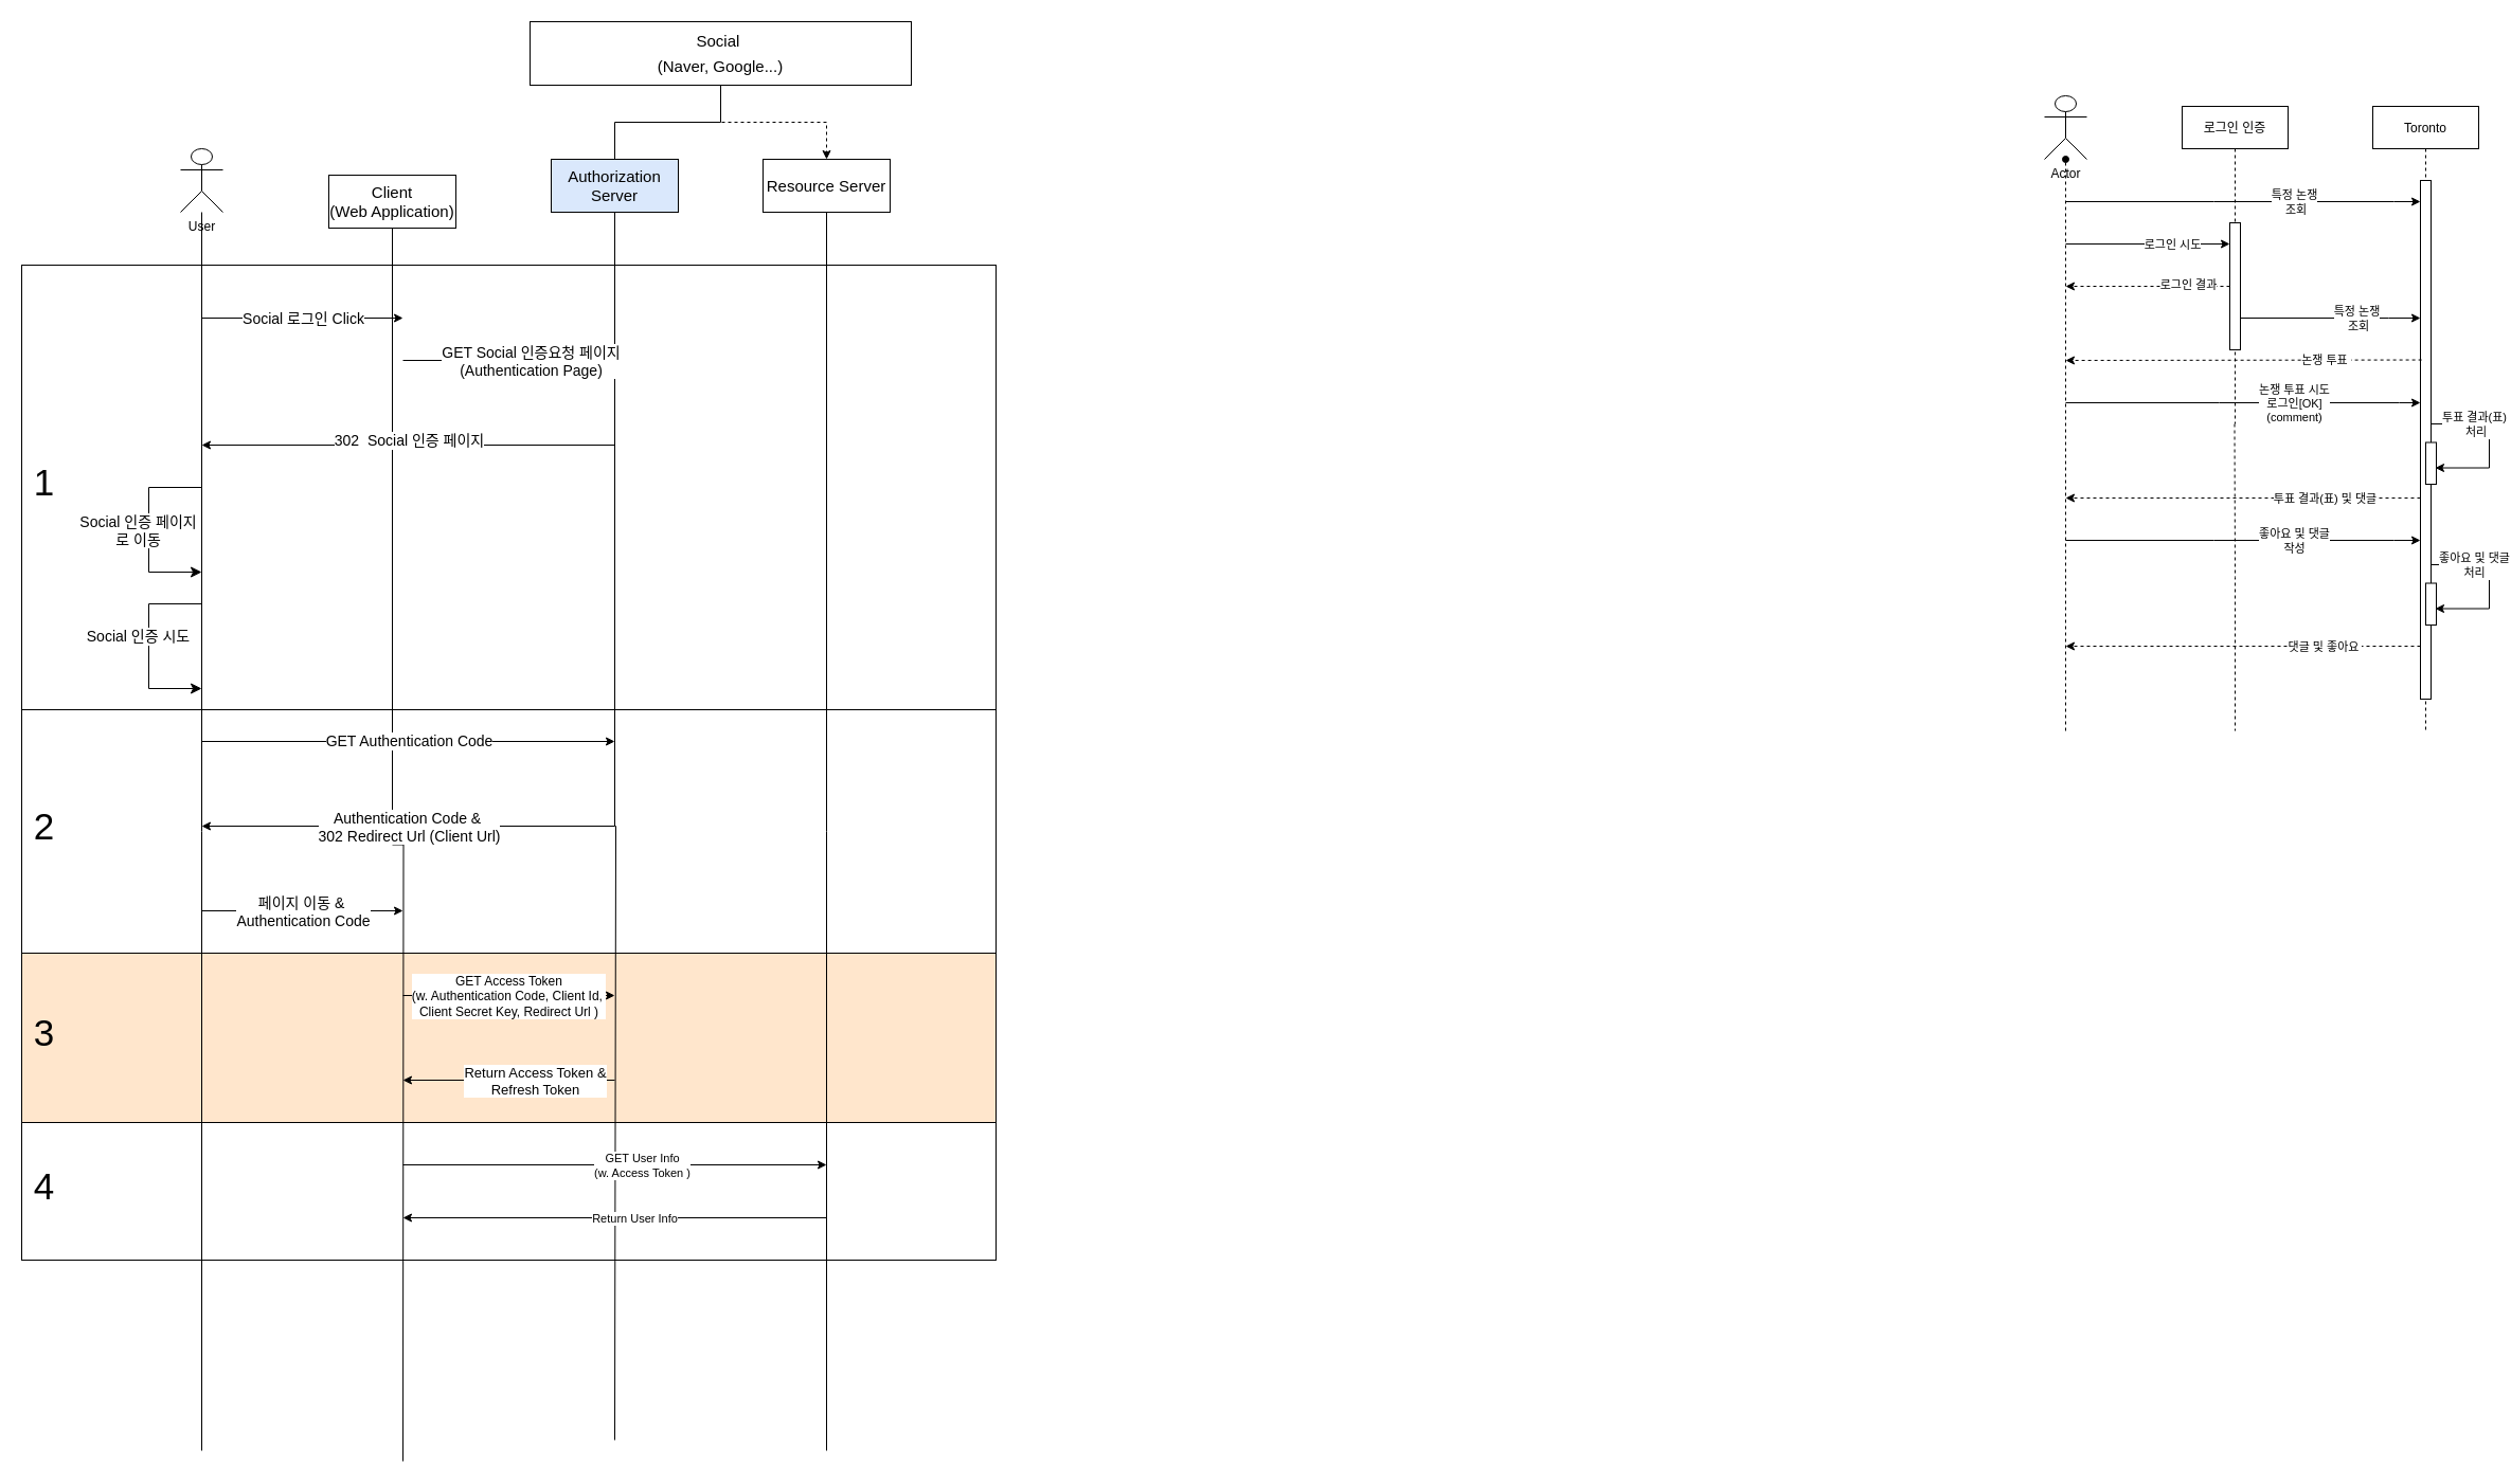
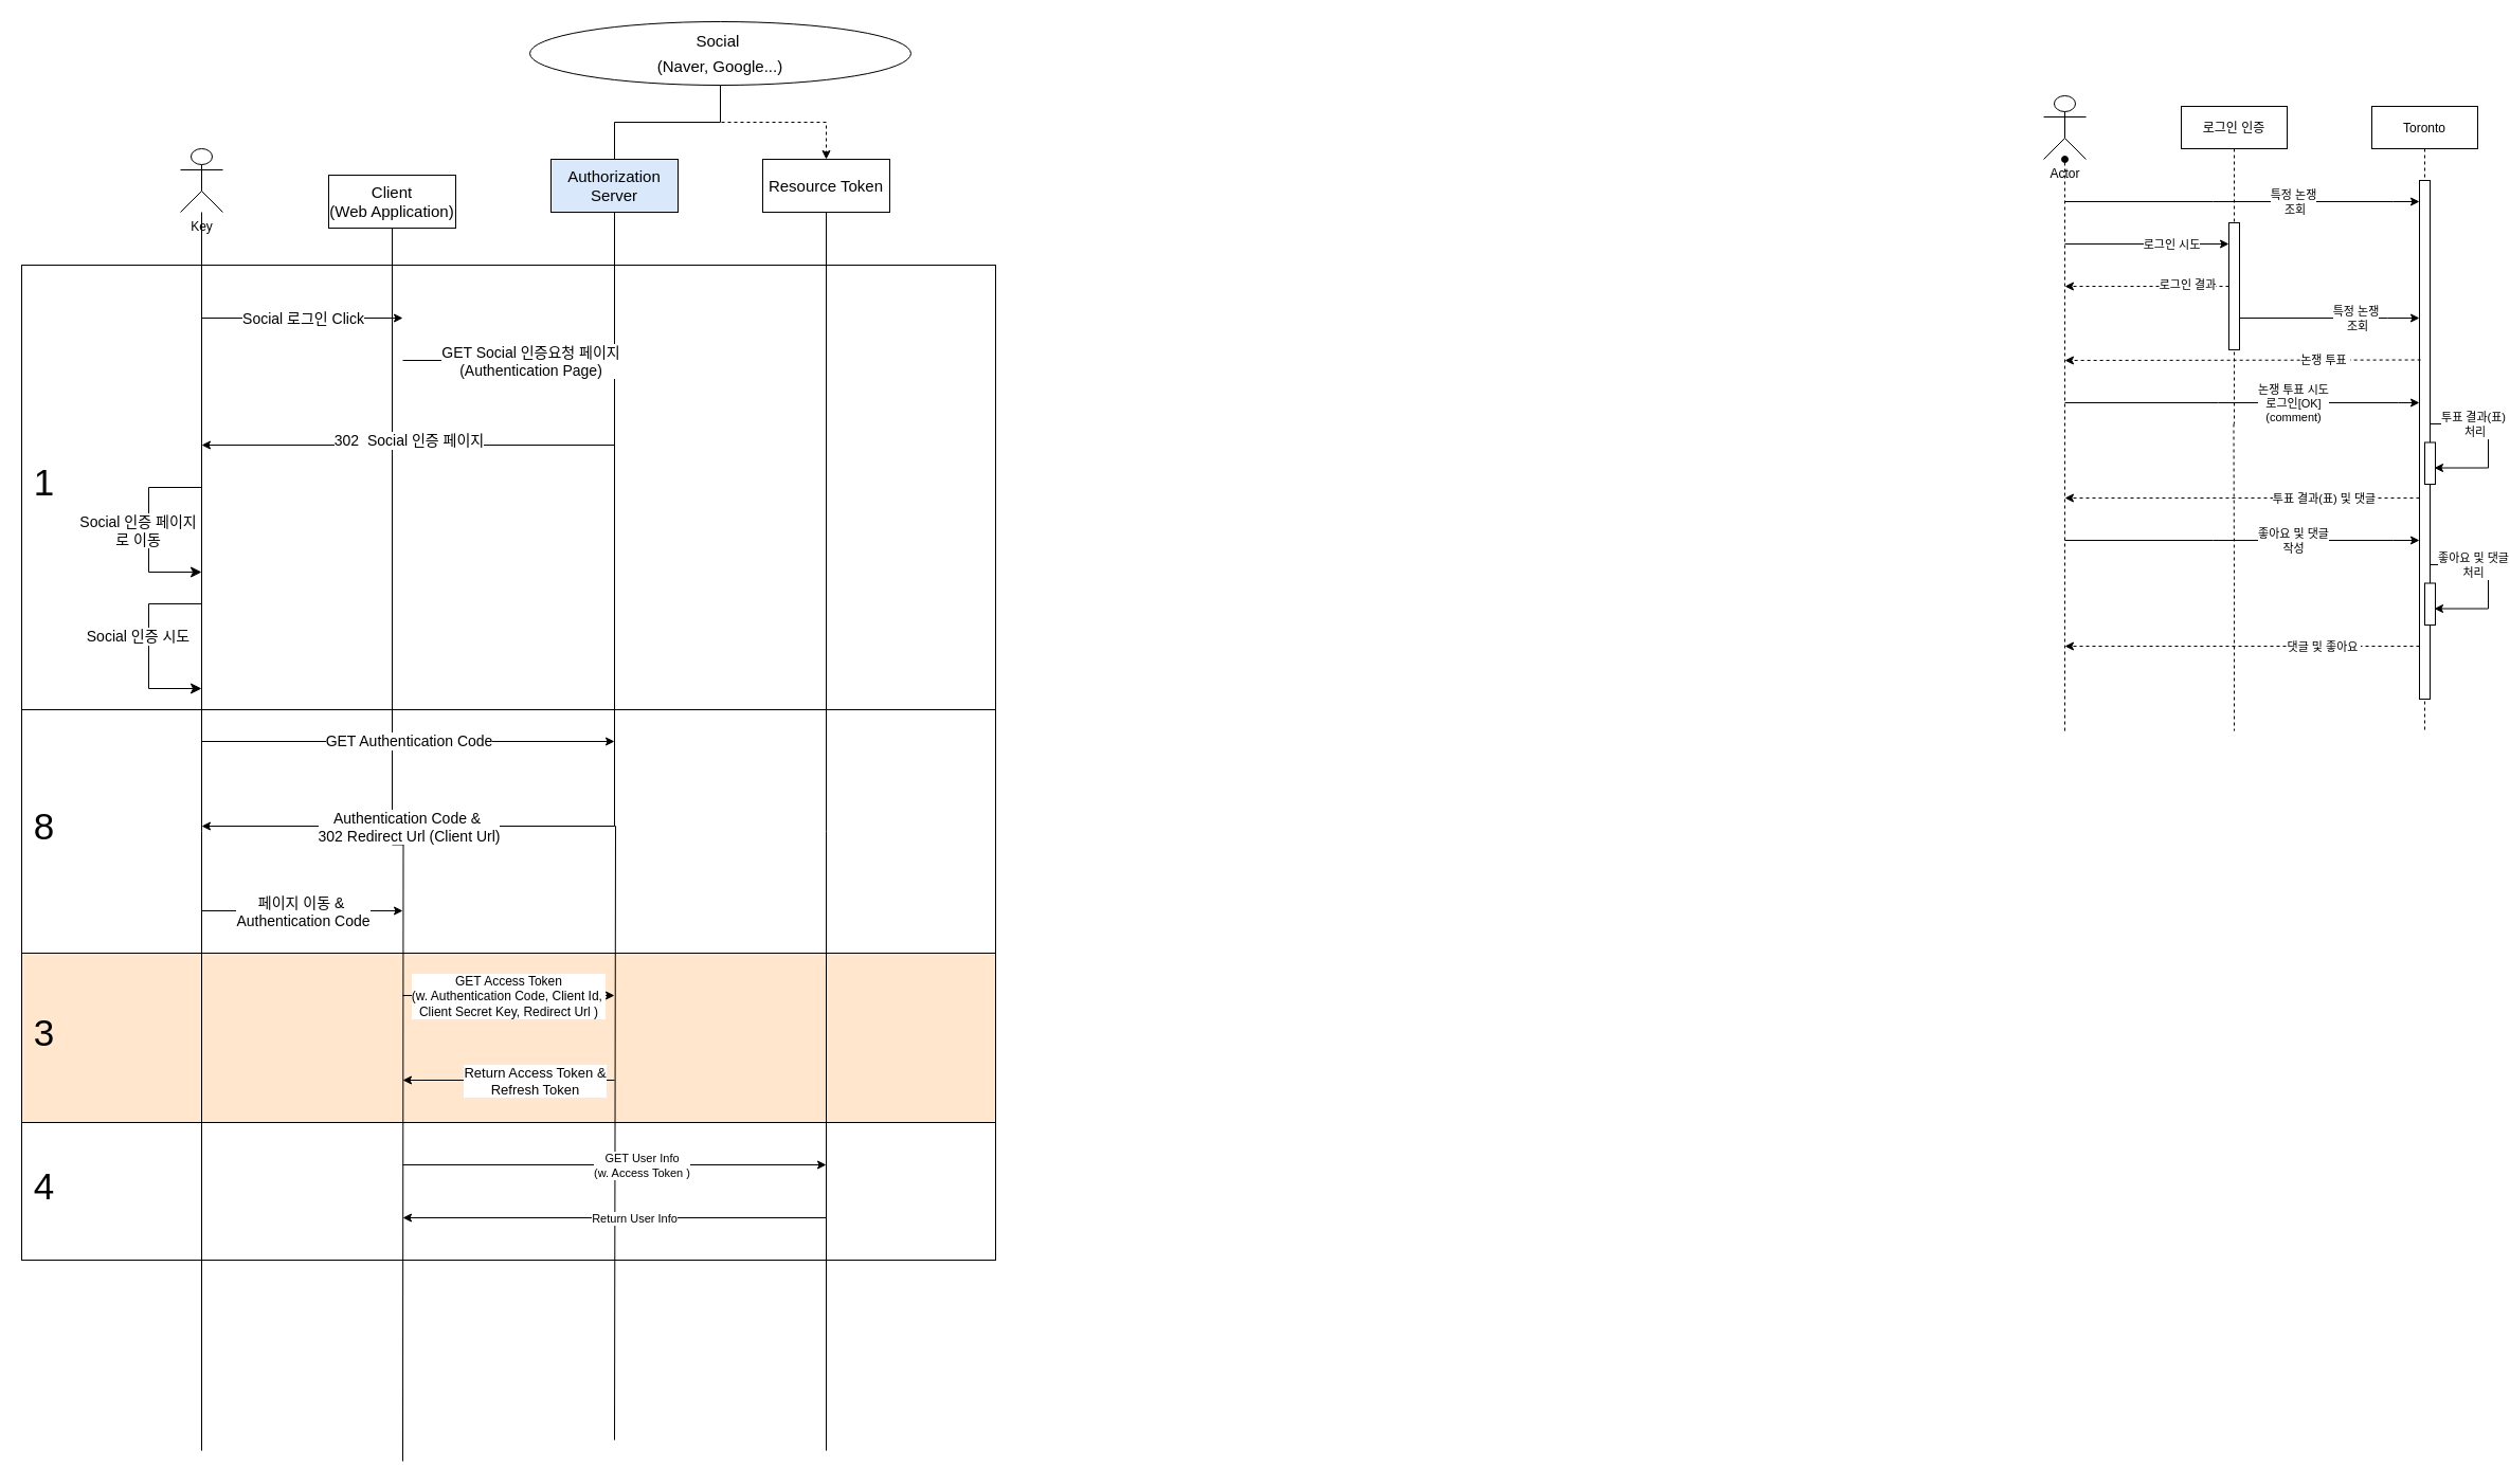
- <mxCell id="8" value="&lt;p style=&quot;line-height: 159%; font-size: 15px;&quot;&gt;&lt;font style=&quot;font-size: 15px;&quot;&gt;Social&amp;nbsp;&lt;br&gt;(Naver, Google...)&lt;/font&gt;&lt;/p&gt;" style="rounded=0;whiteSpace=wrap;html=1;" vertex="1" parent="1"><mxGeometry x="500" width="360" height="60" as="geometry" y="20" /></mxCell>
+ <mxCell id="8" value="&lt;p style=&quot;line-height: 159%; font-size: 15px;&quot;&gt;&lt;font style=&quot;font-size: 15px;&quot;&gt;Social&amp;nbsp;&lt;br&gt;(Naver, Google...)&lt;/font&gt;&lt;/p&gt;" style="ellipse;whiteSpace=wrap;html=1;" vertex="1" parent="1"><mxGeometry x="500" width="360" height="60" as="geometry" y="20" /></mxCell>
- <mxCell id="47" value="&lt;font style=&quot;font-size: 15px;&quot;&gt;Resource Server&lt;/font&gt;" style="rounded=0;whiteSpace=wrap;html=1;" vertex="1" parent="1"><mxGeometry x="720" y="150" width="120" height="50" as="geometry" /></mxCell>
+ <mxCell id="47" value="&lt;font style=&quot;font-size: 15px;&quot;&gt;Resource Token&lt;/font&gt;" style="rounded=0;whiteSpace=wrap;html=1;" vertex="1" parent="1"><mxGeometry x="720" y="150" width="120" height="50" as="geometry" /></mxCell>
- <mxCell id="41" value="User" style="shape=umlActor;verticalLabelPosition=bottom;verticalAlign=top;html=1;outlineConnect=0;" vertex="1" parent="1"><mxGeometry x="170" y="140" width="40" height="60" as="geometry" /></mxCell>
+ <mxCell id="41" value="Key" style="shape=umlActor;verticalLabelPosition=bottom;verticalAlign=top;html=1;outlineConnect=0;" vertex="1" parent="1"><mxGeometry x="170" y="140" width="40" height="60" as="geometry" /></mxCell>
- <mxCell id="4" value="&lt;p style=&quot;line-height: 120%;&quot;&gt;&lt;span style=&quot;font-size: 35px;&quot;&gt;&amp;nbsp;2&lt;/span&gt;&lt;/p&gt;" style="rounded=0;whiteSpace=wrap;html=1;align=left;" vertex="1" parent="1"><mxGeometry x="20" y="670" width="920" height="230" as="geometry" /></mxCell>
+ <mxCell id="4" value="&lt;p style=&quot;line-height: 120%;&quot;&gt;&lt;span style=&quot;font-size: 35px;&quot;&gt;&amp;nbsp;8&lt;/span&gt;&lt;/p&gt;" style="rounded=0;whiteSpace=wrap;html=1;align=left;" vertex="1" parent="1"><mxGeometry x="20" y="670" width="920" height="230" as="geometry" /></mxCell>
